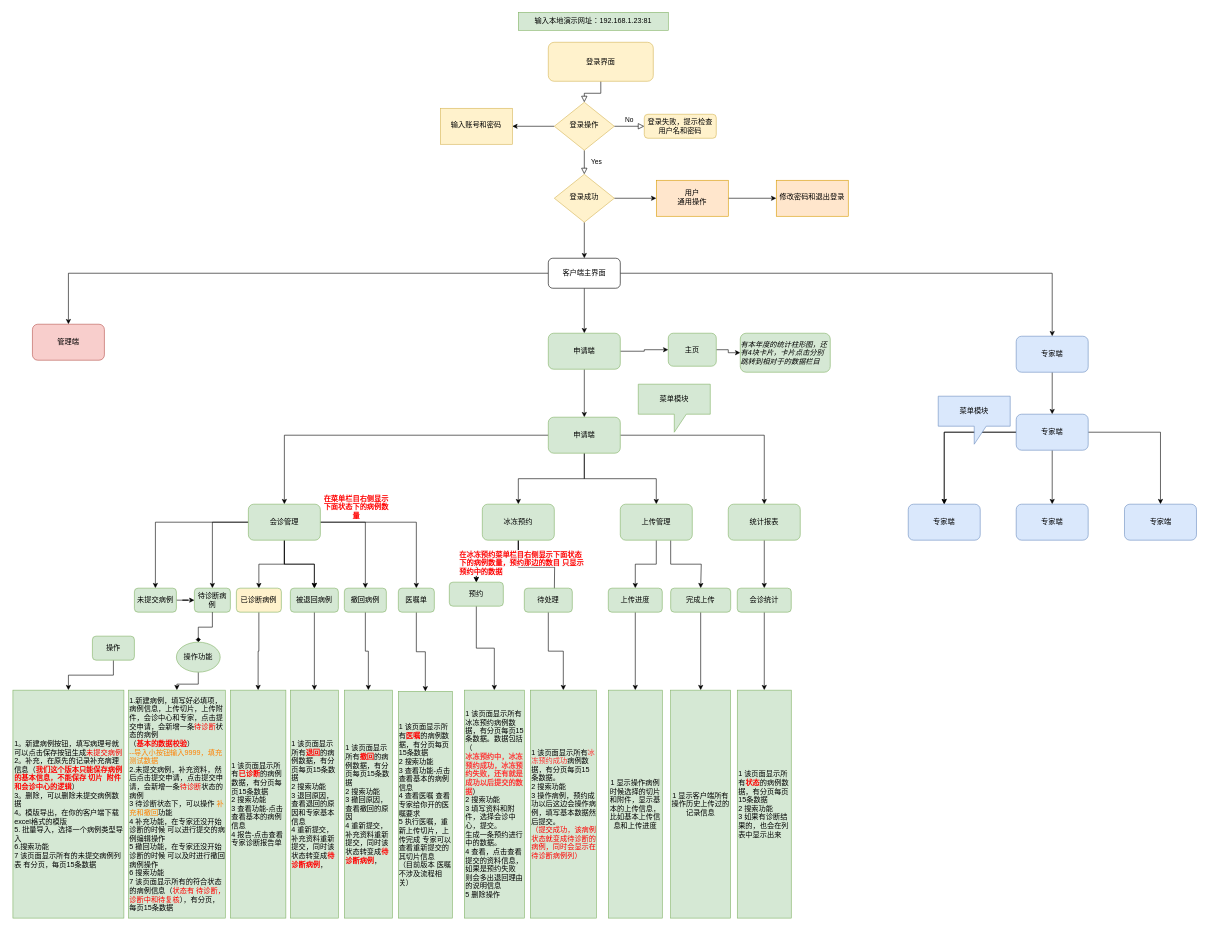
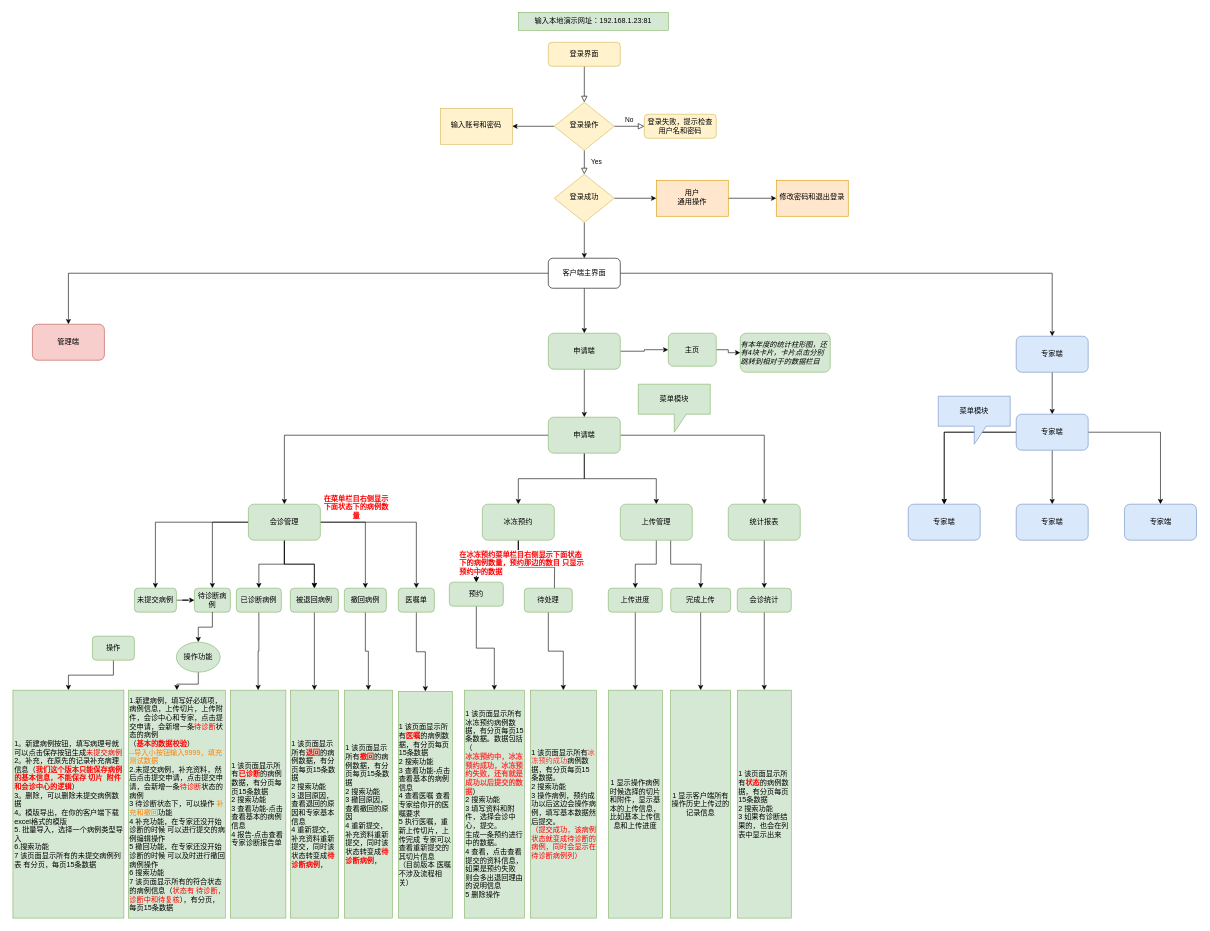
- <mxCell id="3" value="登录界面" style="rounded=1;whiteSpace=wrap;html=1;fontSize=12;glass=0;strokeWidth=1;shadow=0;fillColor=#fff2cc;strokeColor=#d6b656;" parent="1" vertex="1"><mxGeometry x="913" y="70" width="175" height="65" as="geometry" /></mxCell>
+ <mxCell id="3" value="登录界面" style="rounded=1;whiteSpace=wrap;html=1;fontSize=12;glass=0;strokeWidth=1;shadow=0;fillColor=#fff2cc;strokeColor=#d6b656;" parent="1" vertex="1"><mxGeometry x="913" y="70" width="120" height="40" as="geometry" /></mxCell>
- <mxCell id="55" value="已诊断病例" style="whiteSpace=wrap;html=1;rounded=1;glass=0;strokeWidth=1;shadow=0;fillColor=#fff2cc;strokeColor=#82b366;" vertex="1" parent="1"><mxGeometry x="393" y="980" width="75" height="40" as="geometry" /></mxCell>
+ <mxCell id="55" value="已诊断病例" style="whiteSpace=wrap;html=1;rounded=1;glass=0;strokeWidth=1;shadow=0;fillColor=#d5e8d4;strokeColor=#82b366;" vertex="1" parent="1"><mxGeometry x="393" y="980" width="75" height="40" as="geometry" /></mxCell>
- <mxCell id="66" value="" style="edgeStyle=orthogonalEdgeStyle;rounded=0;orthogonalLoop=1;jettySize=auto;html=1;endArrow=diamond;" edge="1" parent="1" source="51" target="67"><mxGeometry relative="1" as="geometry"><mxPoint x="353" y="1020" as="sourcePoint" /><mxPoint x="374" y="1160" as="targetPoint" /></mxGeometry></mxCell>
+ <mxCell id="66" value="" style="edgeStyle=orthogonalEdgeStyle;rounded=0;orthogonalLoop=1;jettySize=auto;html=1;" edge="1" parent="1" source="51" target="67"><mxGeometry relative="1" as="geometry"><mxPoint x="353" y="1020" as="sourcePoint" /><mxPoint x="374" y="1160" as="targetPoint" /></mxGeometry></mxCell>
